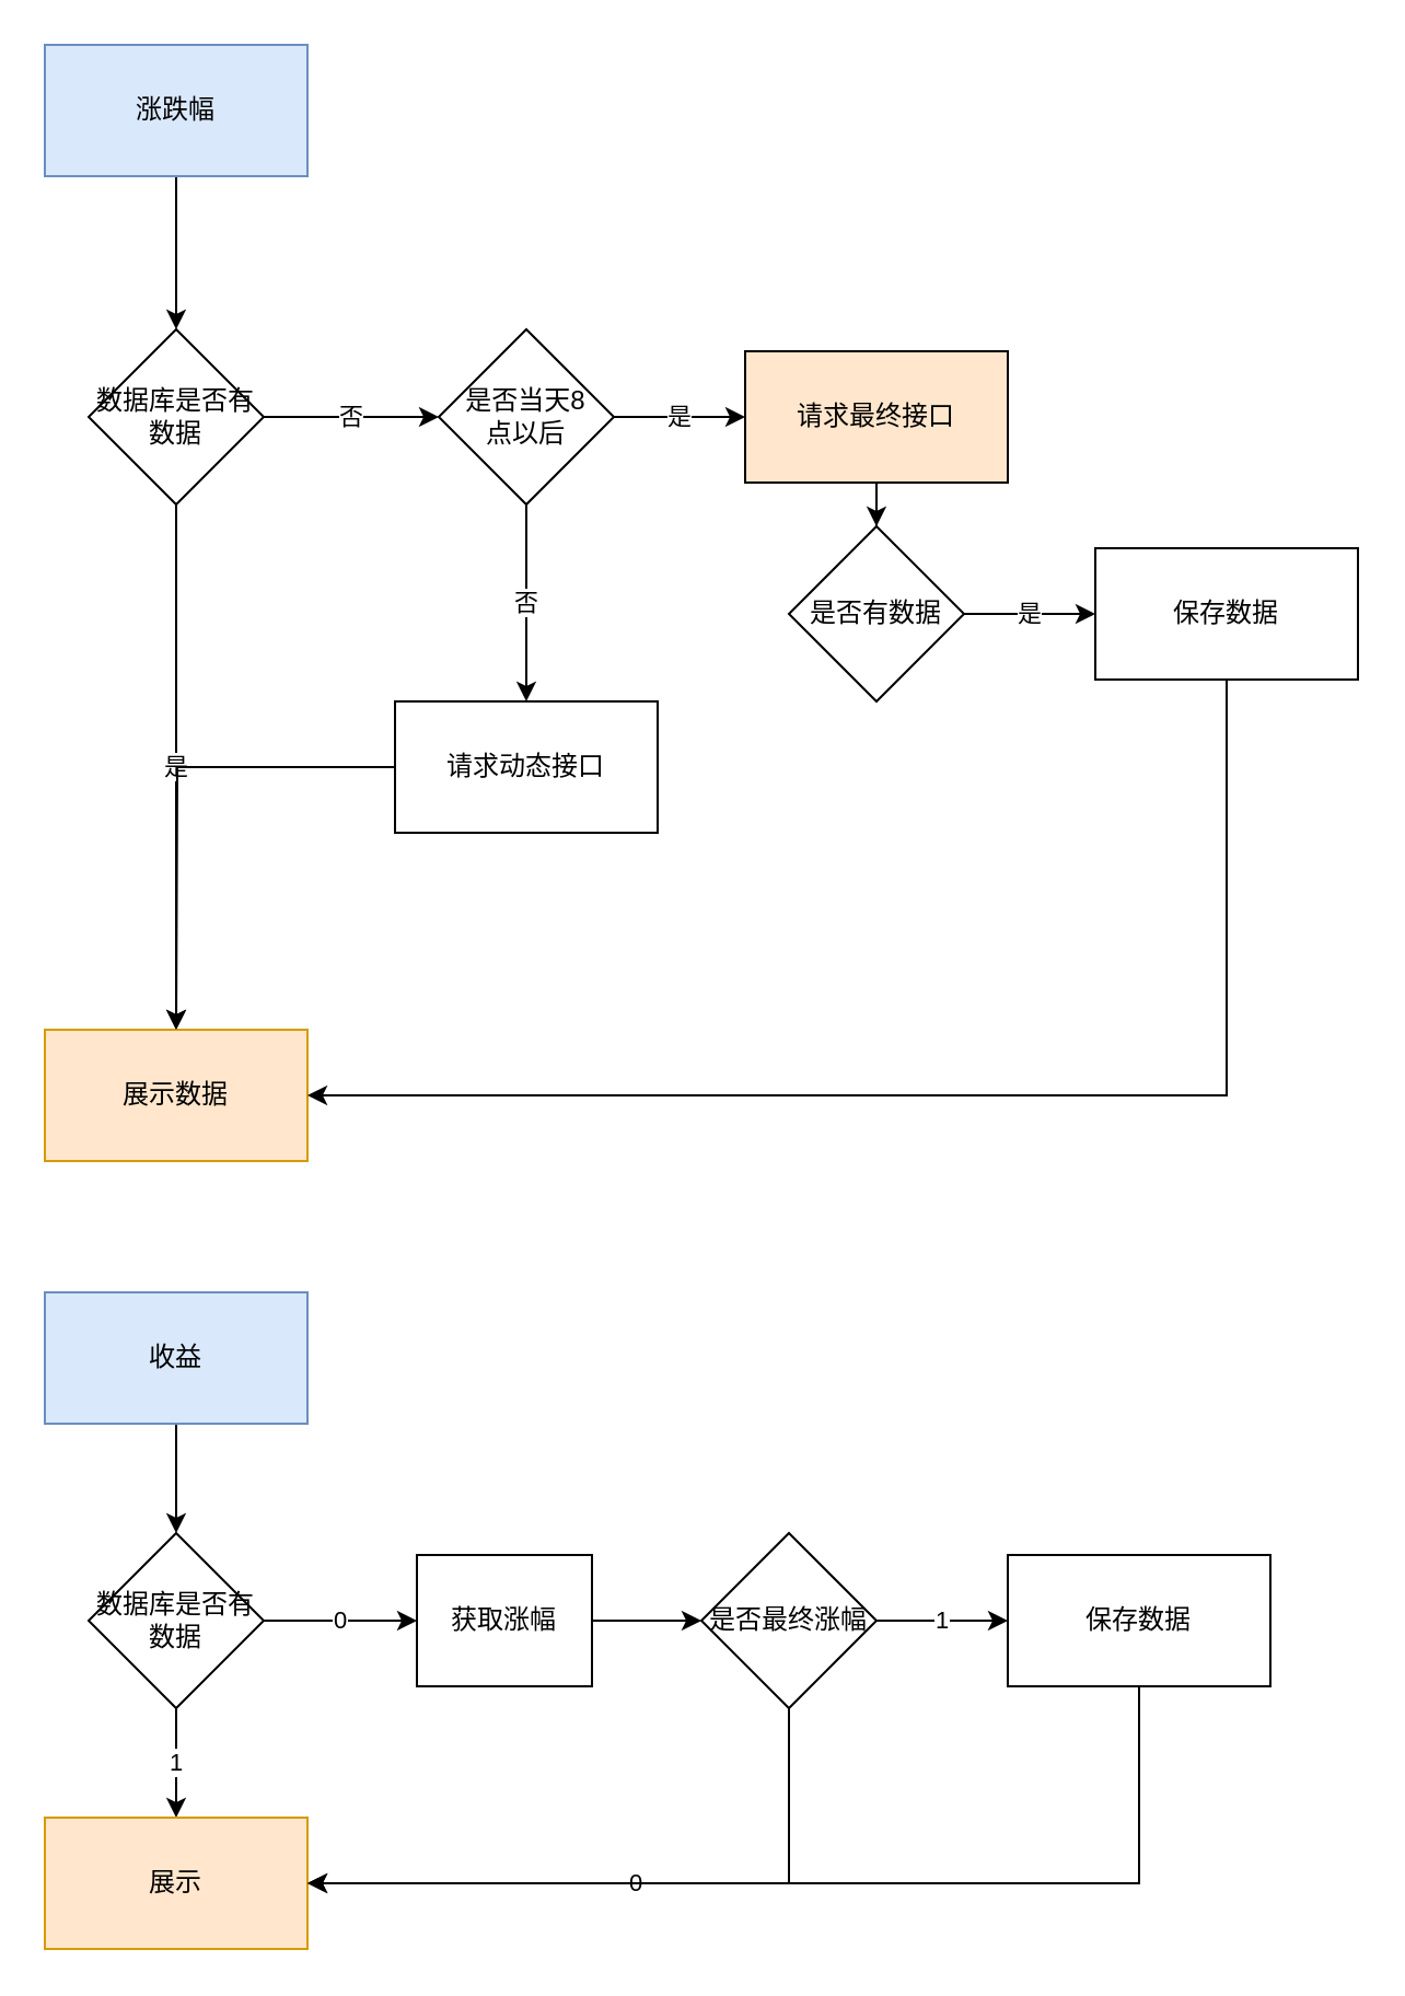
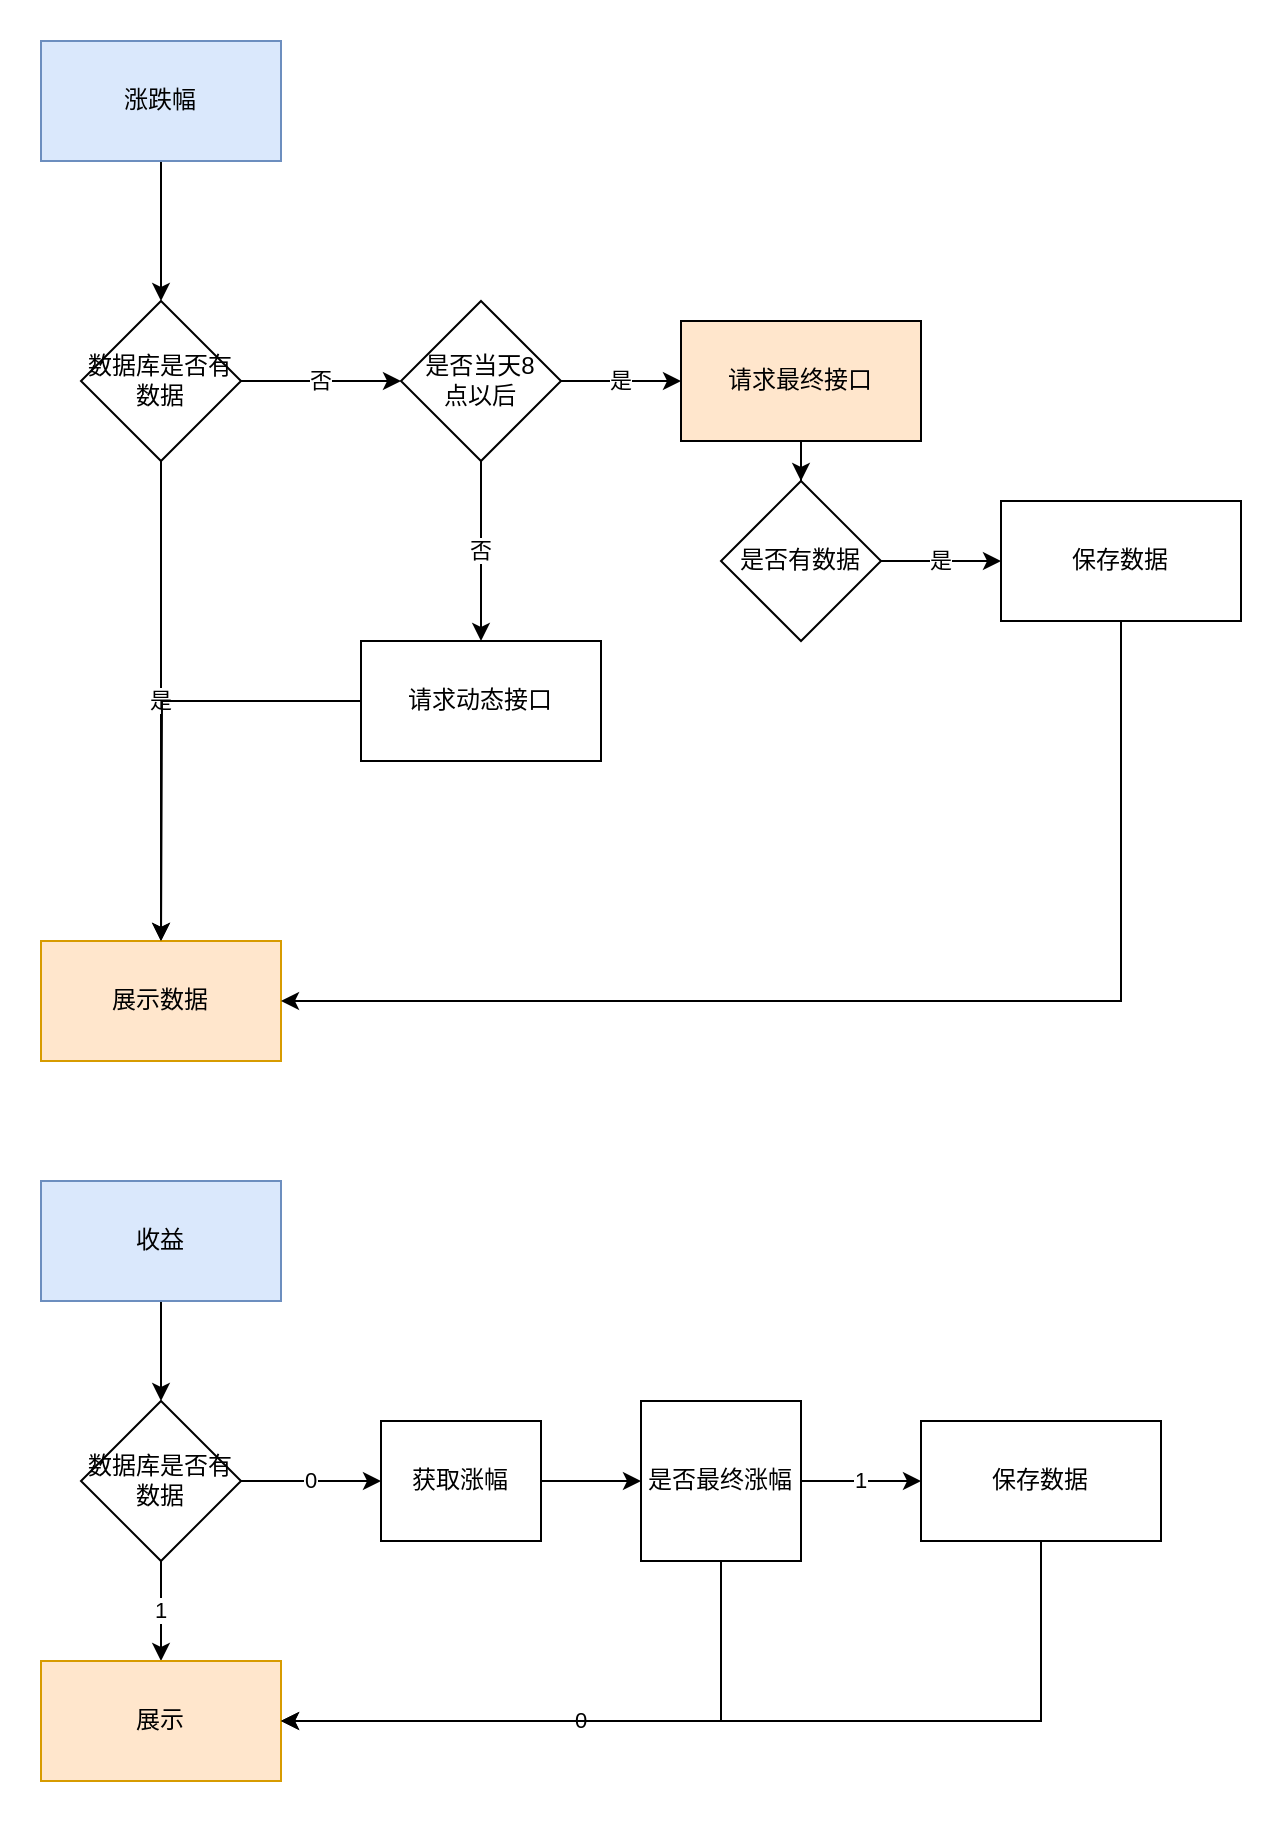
- <mxCell id="29" value="是否最终涨幅" style="rhombus;whiteSpace=wrap;html=1;" vertex="1" parent="1"><mxGeometry x="320" y="700" width="80" height="80" as="geometry" /></mxCell>
+ <mxCell id="29" value="是否最终涨幅" style="whiteSpace=wrap;html=1;rounded=0;" vertex="1" parent="1"><mxGeometry x="320" y="700" width="80" height="80" as="geometry" /></mxCell>
